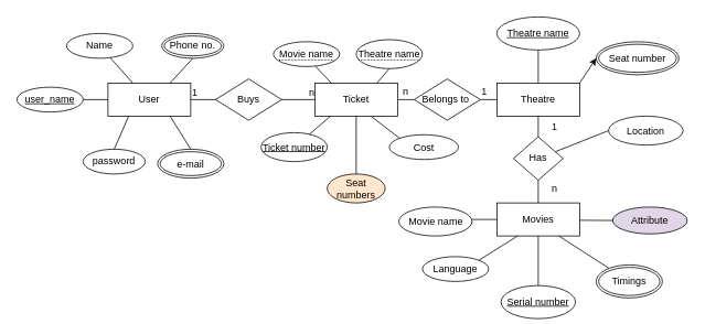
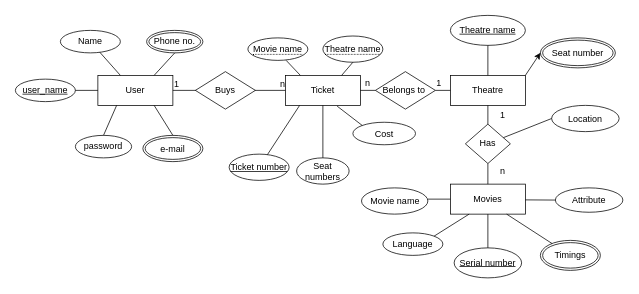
- <mxCell id="21" value="Ticket number" style="ellipse;whiteSpace=wrap;html=1;align=center;fontStyle=4;" parent="1" vertex="1"><mxGeometry x="315" y="160" width="80" height="35" as="geometry" /></mxCell>
+ <mxCell id="21" value="Ticket number" style="ellipse;whiteSpace=wrap;html=1;align=center;fontStyle=4;" parent="1" vertex="1"><mxGeometry x="305" y="205" width="80" height="35" as="geometry" /></mxCell>
- <mxCell id="23" value="Seat numbers" style="ellipse;whiteSpace=wrap;html=1;align=center;fillColor=#ffe6cc;" parent="1" vertex="1"><mxGeometry x="395" y="210" width="70" height="35" as="geometry" /></mxCell>
+ <mxCell id="23" value="Seat numbers" style="ellipse;whiteSpace=wrap;html=1;align=center;" parent="1" vertex="1"><mxGeometry x="395" y="210" width="70" height="35" as="geometry" /></mxCell>
- <mxCell id="36" value="Attribute" style="ellipse;whiteSpace=wrap;html=1;align=center;fillColor=#e1d5e7;" parent="1" vertex="1"><mxGeometry x="740" y="250" width="90" height="32.5" as="geometry" /></mxCell>
+ <mxCell id="36" value="Attribute" style="ellipse;whiteSpace=wrap;html=1;align=center;" parent="1" vertex="1"><mxGeometry x="740" y="250" width="90" height="32.5" as="geometry" /></mxCell>
- <mxCell id="35" value="Serial number" style="ellipse;whiteSpace=wrap;html=1;align=center;fontStyle=4;" parent="1" vertex="1"><mxGeometry x="605" y="345" width="90" height="40" as="geometry" /></mxCell>
+ <mxCell id="35" value="Serial number" style="ellipse;whiteSpace=wrap;html=1;align=center;fontStyle=4;" parent="1" vertex="1"><mxGeometry x="605" y="330" width="90" height="40" as="geometry" /></mxCell>
